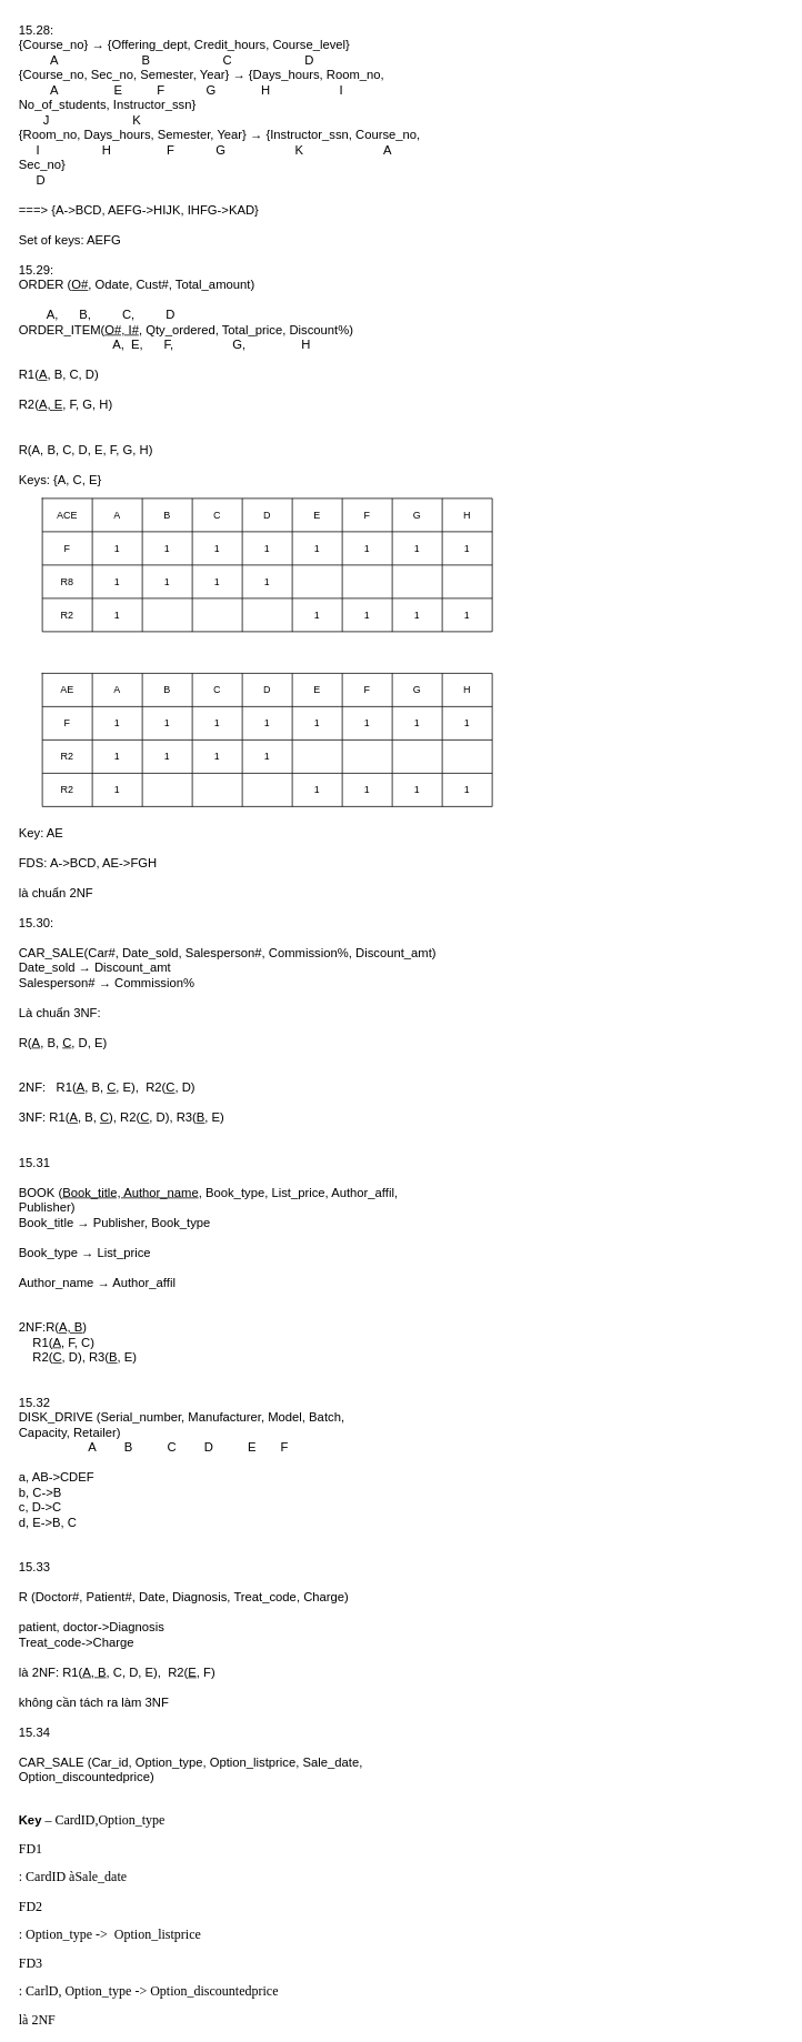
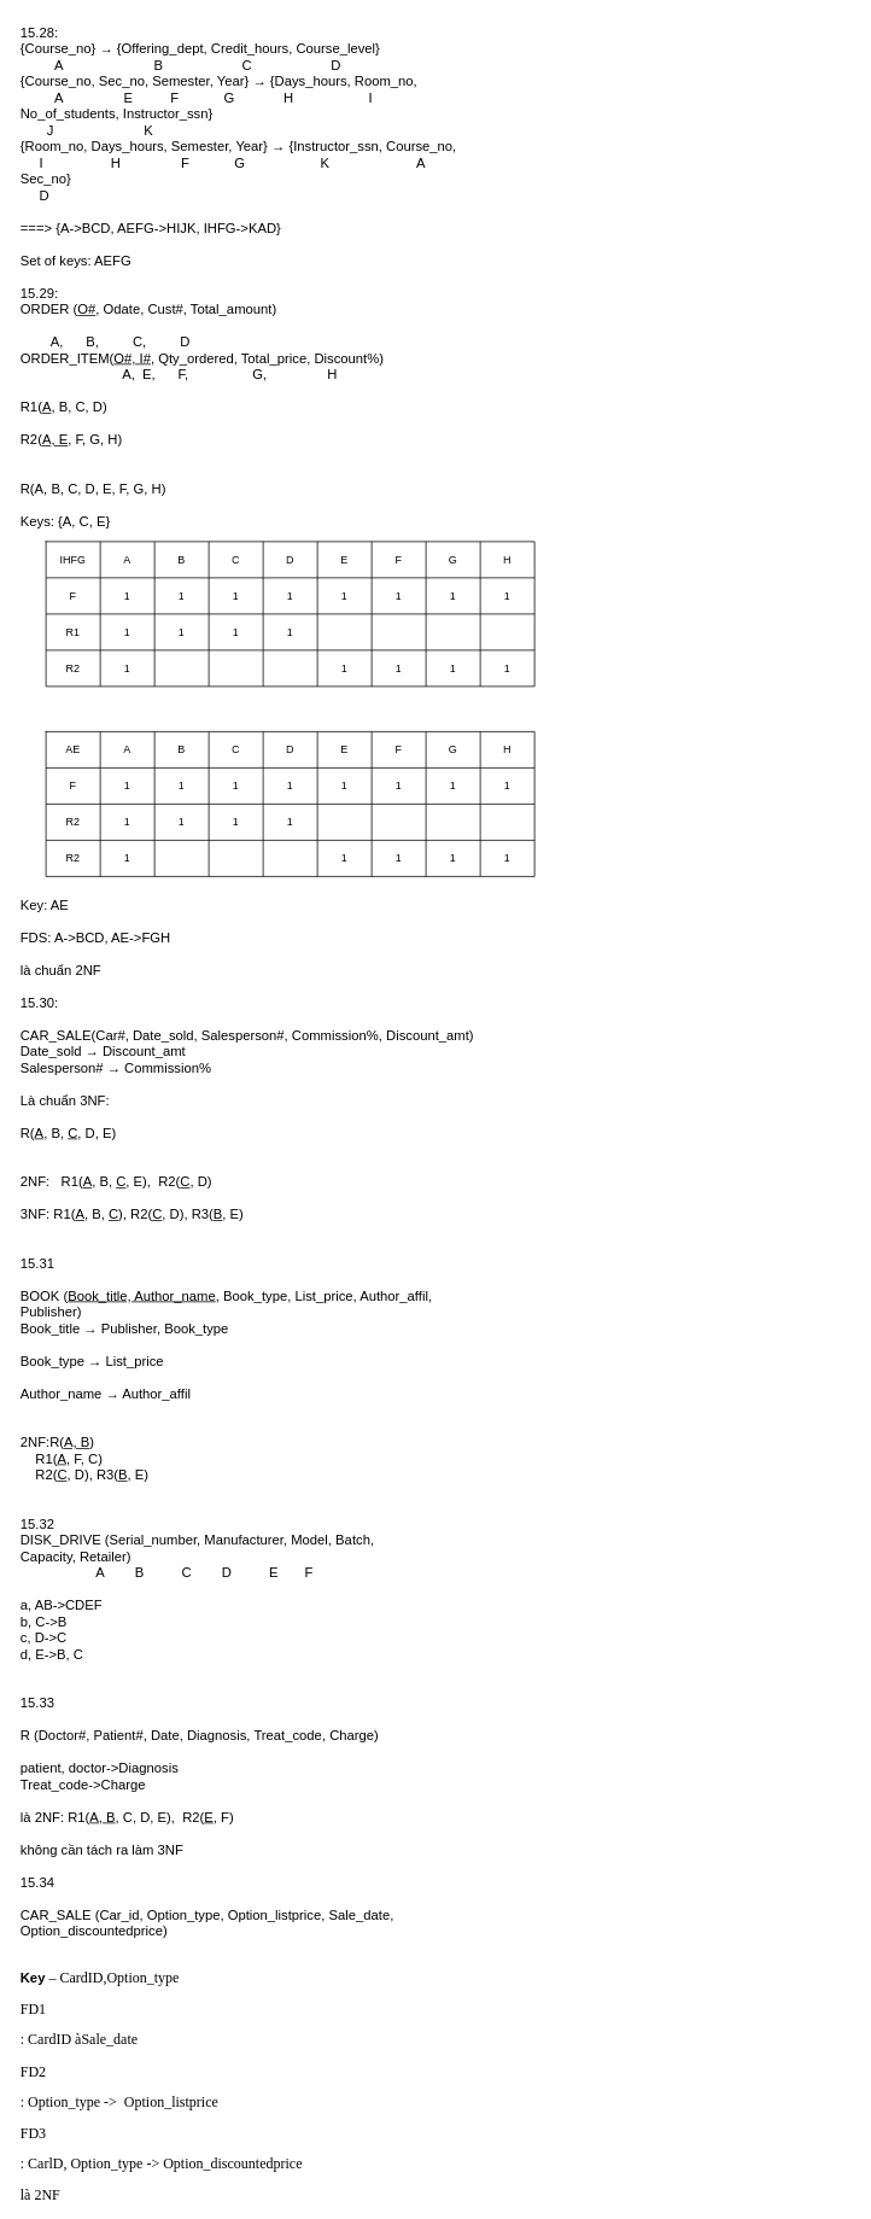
- <mxCell id="5" value="ACE" style="shape=partialRectangle;html=1;whiteSpace=wrap;connectable=0;strokeColor=inherit;overflow=hidden;fillColor=none;top=0;left=0;bottom=0;right=0;pointerEvents=1;" vertex="1" parent="4"><mxGeometry width="60" height="40" as="geometry"><mxRectangle width="60" height="40" as="alternateBounds" /></mxGeometry></mxCell>
+ <mxCell id="5" value="IHFG" style="shape=partialRectangle;html=1;whiteSpace=wrap;connectable=0;strokeColor=inherit;overflow=hidden;fillColor=none;top=0;left=0;bottom=0;right=0;pointerEvents=1;" vertex="1" parent="4"><mxGeometry width="60" height="40" as="geometry"><mxRectangle width="60" height="40" as="alternateBounds" /></mxGeometry></mxCell>
- <mxCell id="25" value="R8" style="shape=partialRectangle;html=1;whiteSpace=wrap;connectable=0;strokeColor=inherit;overflow=hidden;fillColor=none;top=0;left=0;bottom=0;right=0;pointerEvents=1;" vertex="1" parent="24"><mxGeometry width="60" height="40" as="geometry"><mxRectangle width="60" height="40" as="alternateBounds" /></mxGeometry></mxCell>
+ <mxCell id="25" value="R1" style="shape=partialRectangle;html=1;whiteSpace=wrap;connectable=0;strokeColor=inherit;overflow=hidden;fillColor=none;top=0;left=0;bottom=0;right=0;pointerEvents=1;" vertex="1" parent="24"><mxGeometry width="60" height="40" as="geometry"><mxRectangle width="60" height="40" as="alternateBounds" /></mxGeometry></mxCell>
